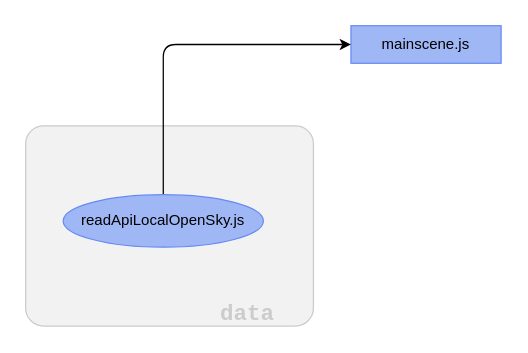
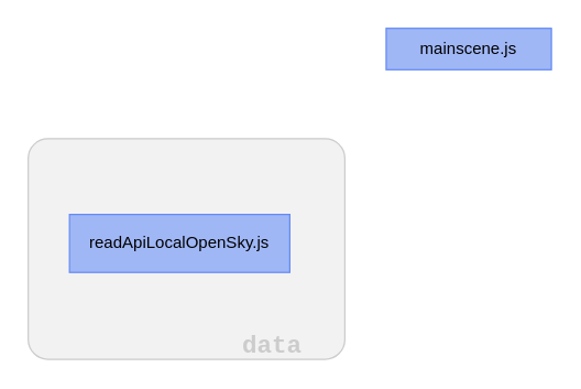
- <mxCell id="6" style="edgeStyle=orthogonalEdgeStyle;rounded=1;orthogonalLoop=1;jettySize=auto;html=1;exitX=0.5;exitY=0;exitDx=0;exitDy=0;entryX=0;entryY=0.5;entryDx=0;entryDy=0;" edge="1" parent="1" source="7" target="5"><mxGeometry relative="1" as="geometry" /></mxCell>
- <mxCell id="7" value="readApiLocalOpenSky.js" style="ellipse;whiteSpace=wrap;html=1;align=center;fillColor=#A0B7F6;strokeColor=#658BF3;" vertex="1" parent="1"><mxGeometry x="50" y="155" width="160" height="42" as="geometry" /></mxCell>
+ <mxCell id="7" value="readApiLocalOpenSky.js" style="whiteSpace=wrap;html=1;align=center;fillColor=#A0B7F6;strokeColor=#658BF3;" vertex="1" parent="1"><mxGeometry x="50" y="155" width="160" height="42" as="geometry" /></mxCell>
